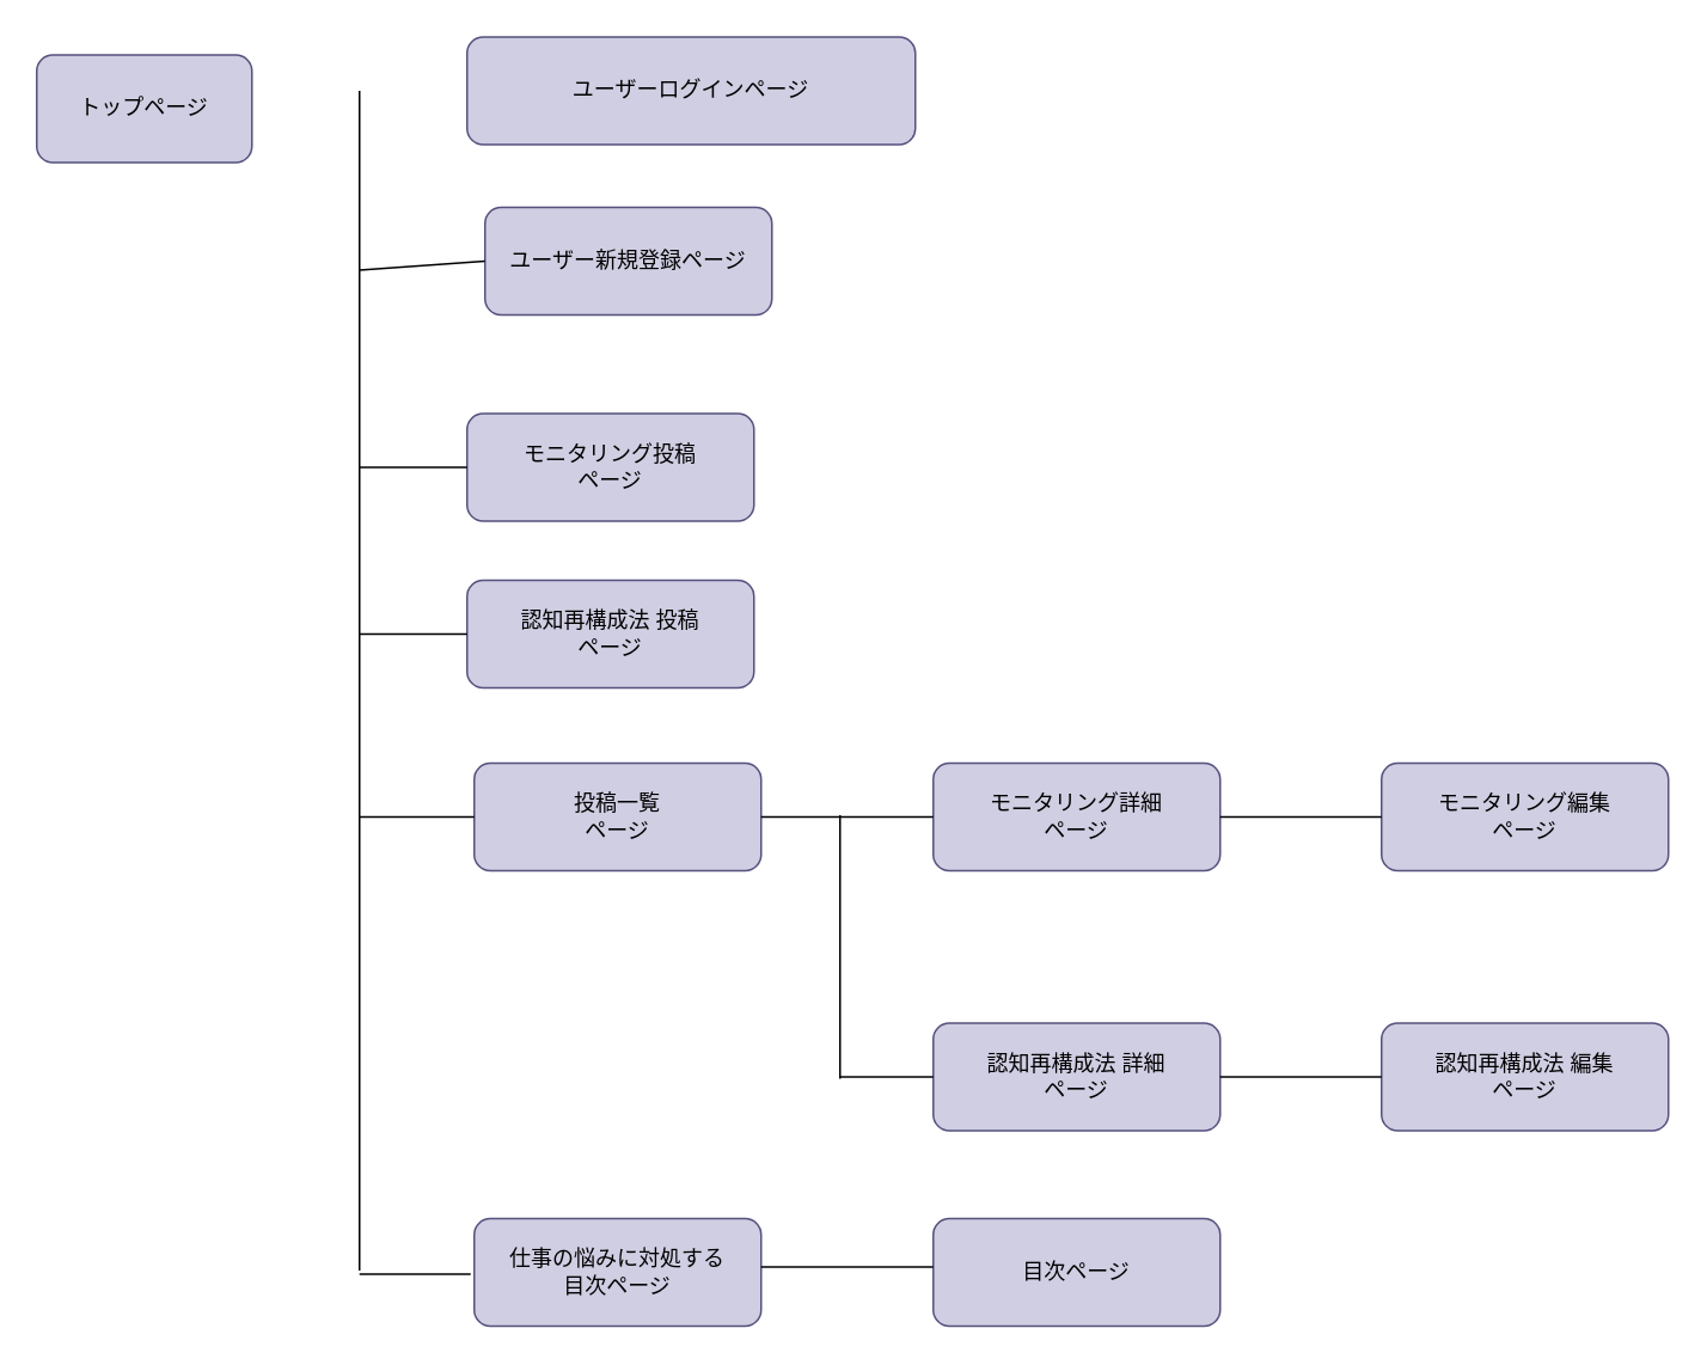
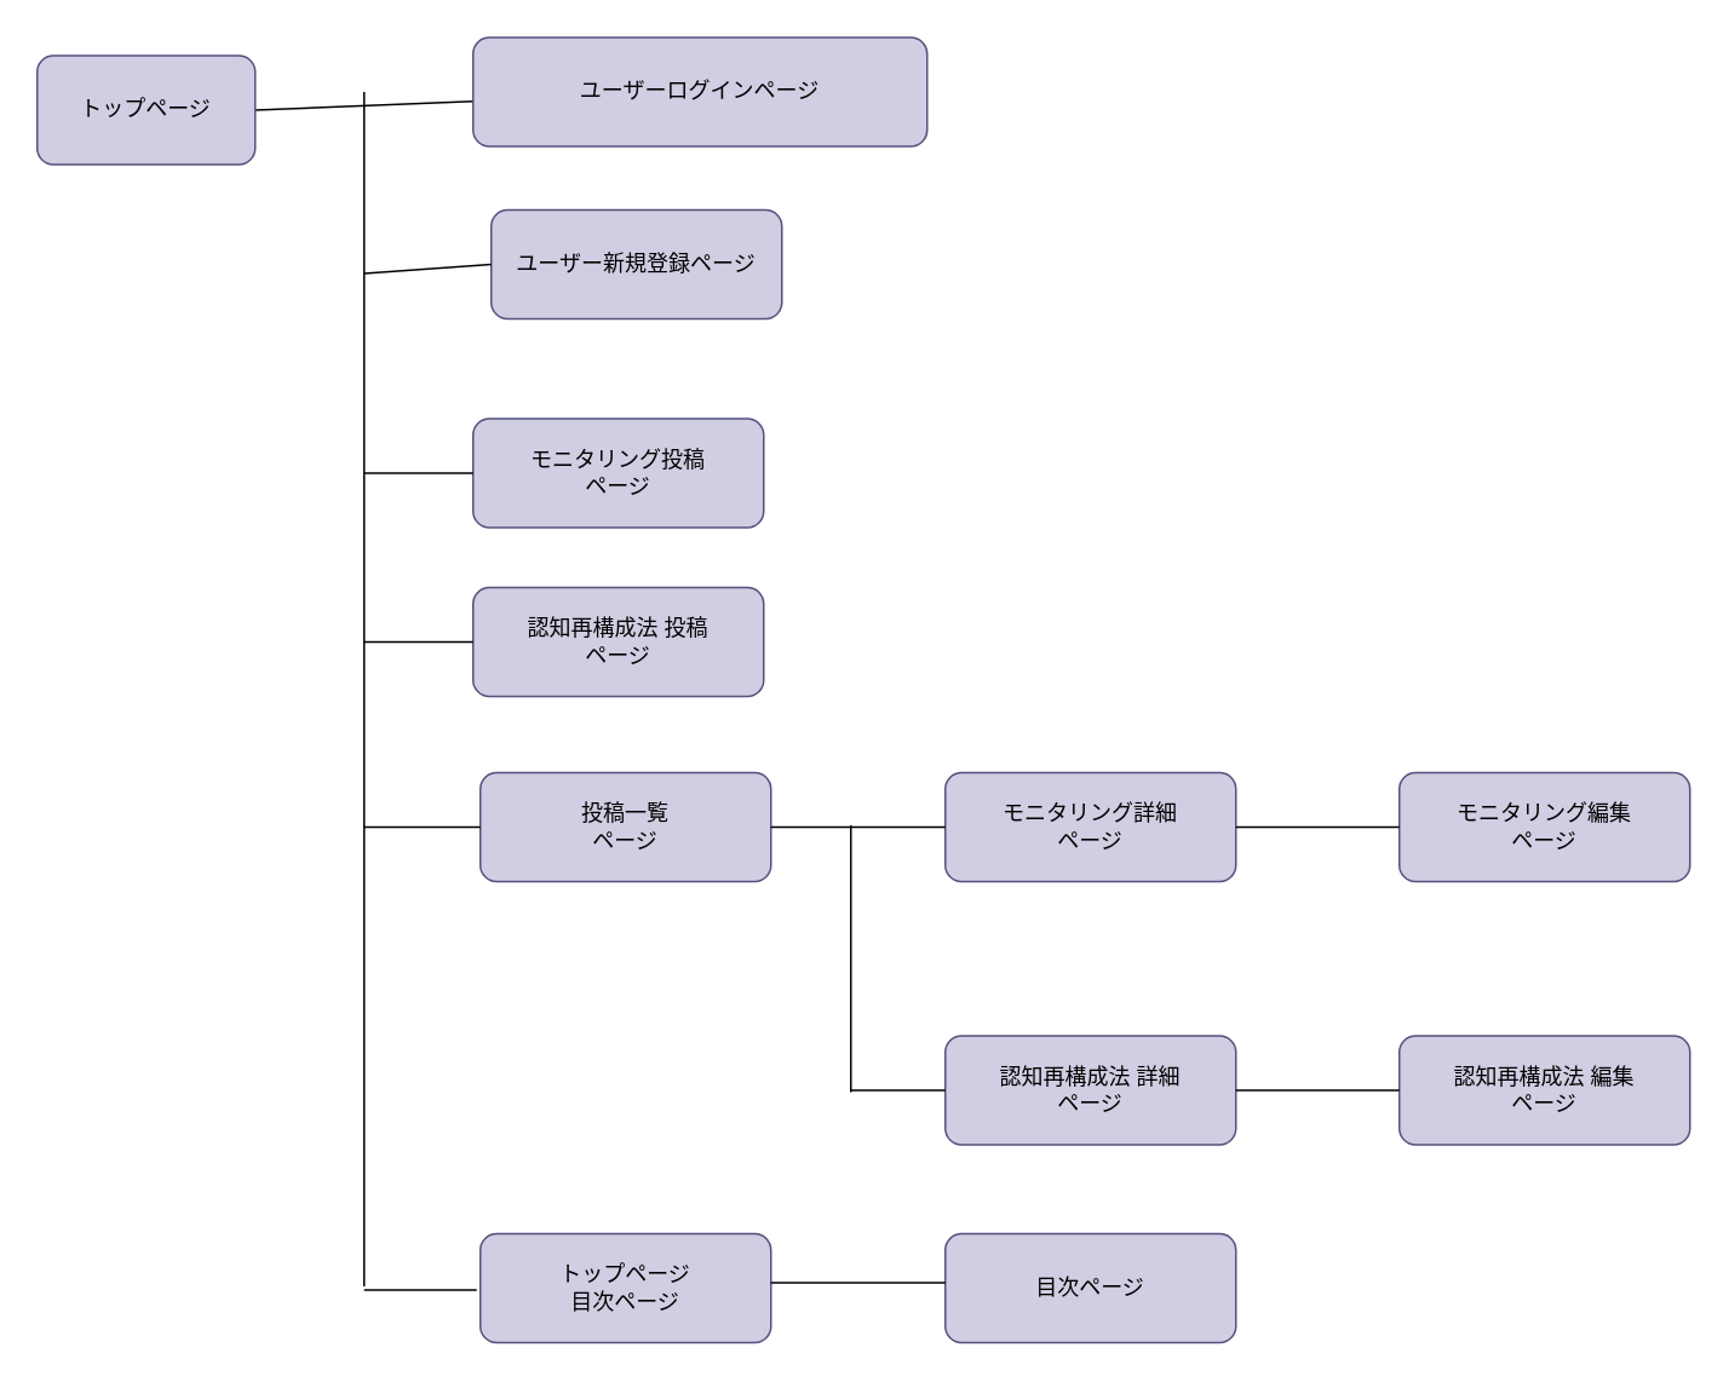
+ <mxCell id="2" style="edgeStyle=none;html=1;exitX=1;exitY=0.5;exitDx=0;exitDy=0;fontColor=#000000;endArrow=none;endFill=0;strokeColor=#000000;" parent="1" source="3" target="4" edge="1"><mxGeometry relative="1" as="geometry" /></mxCell>
- <mxCell id="23" value="&lt;font color=&quot;#000000&quot;&gt;仕事の悩みに対処する&lt;br&gt;目次ページ&lt;/font&gt;" style="rounded=1;whiteSpace=wrap;html=1;fillColor=#d0cee2;strokeColor=#56517e;" vertex="1" parent="1"><mxGeometry x="264" y="679" width="160" height="60" as="geometry" /></mxCell>
+ <mxCell id="23" value="&lt;font color=&quot;#000000&quot;&gt;トップページ&lt;br&gt;目次ページ&lt;/font&gt;" style="rounded=1;whiteSpace=wrap;html=1;fillColor=#d0cee2;strokeColor=#56517e;" vertex="1" parent="1"><mxGeometry x="264" y="679" width="160" height="60" as="geometry" /></mxCell>
